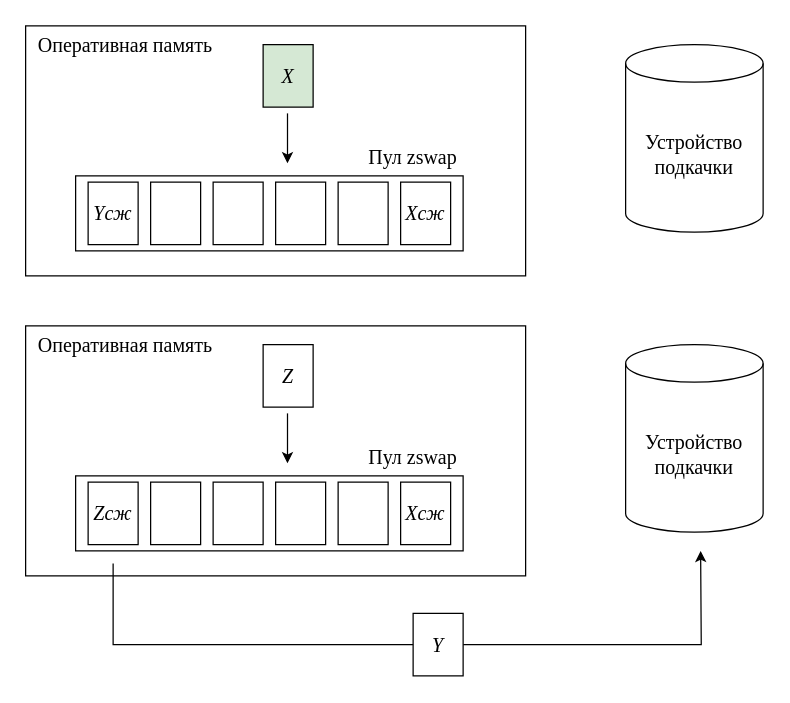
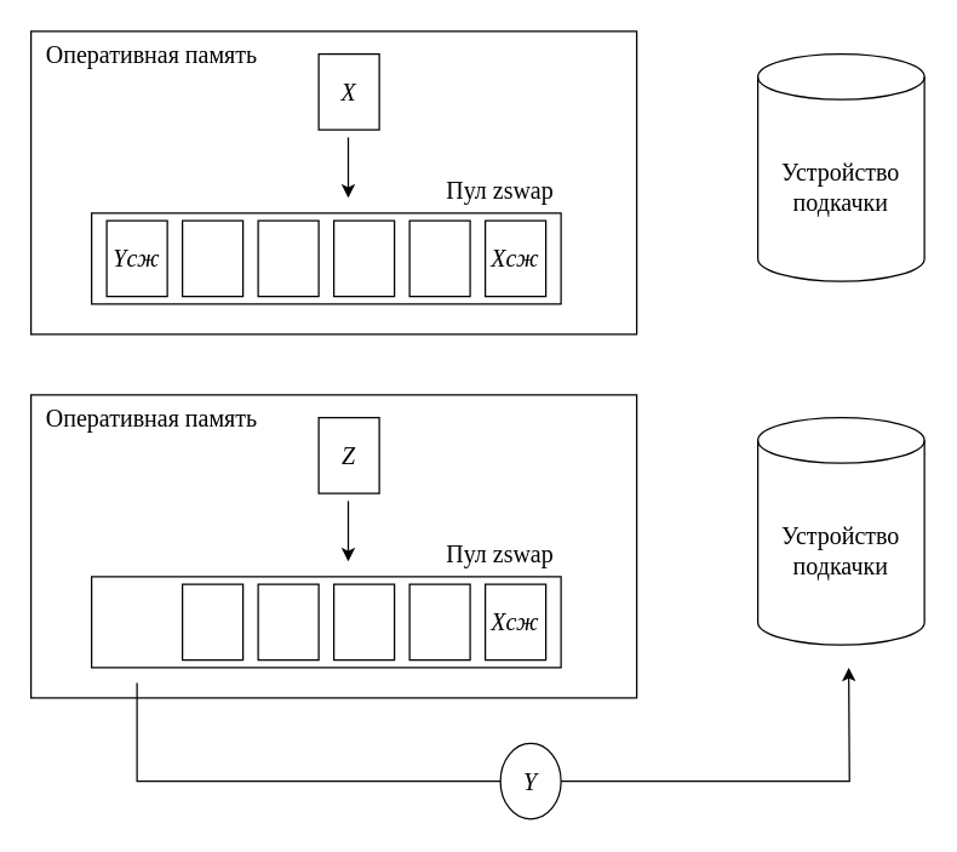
- <mxCell id="5" value="&lt;i&gt;X&lt;/i&gt;" style="rounded=0;whiteSpace=wrap;html=1;fontFamily=Times New Roman;fontSize=16;fillColor=#d5e8d4;" parent="1" vertex="1"><mxGeometry x="210" y="35" width="40" height="50" as="geometry" /></mxCell>
+ <mxCell id="5" value="&lt;i&gt;X&lt;/i&gt;" style="rounded=0;whiteSpace=wrap;html=1;fontFamily=Times New Roman;fontSize=16;" parent="1" vertex="1"><mxGeometry x="210" y="35" width="40" height="50" as="geometry" /></mxCell>
- <mxCell id="23" value="&lt;i&gt;Zсж&lt;/i&gt;" style="rounded=0;whiteSpace=wrap;html=1;fontFamily=Times New Roman;fontSize=16;" parent="1" vertex="1"><mxGeometry x="70" y="385" width="40" height="50" as="geometry" /></mxCell>
- <mxCell id="27" value="&lt;i&gt;Y&lt;/i&gt;" style="rounded=0;whiteSpace=wrap;html=1;fontFamily=Times New Roman;fontSize=16;" vertex="1" parent="1"><mxGeometry x="330" y="490" width="40" height="50" as="geometry" /></mxCell>
+ <mxCell id="27" value="&lt;i&gt;Y&lt;/i&gt;" style="ellipse;whiteSpace=wrap;html=1;fontFamily=Times New Roman;fontSize=16;" vertex="1" parent="1"><mxGeometry x="330" y="490" width="40" height="50" as="geometry" /></mxCell>
